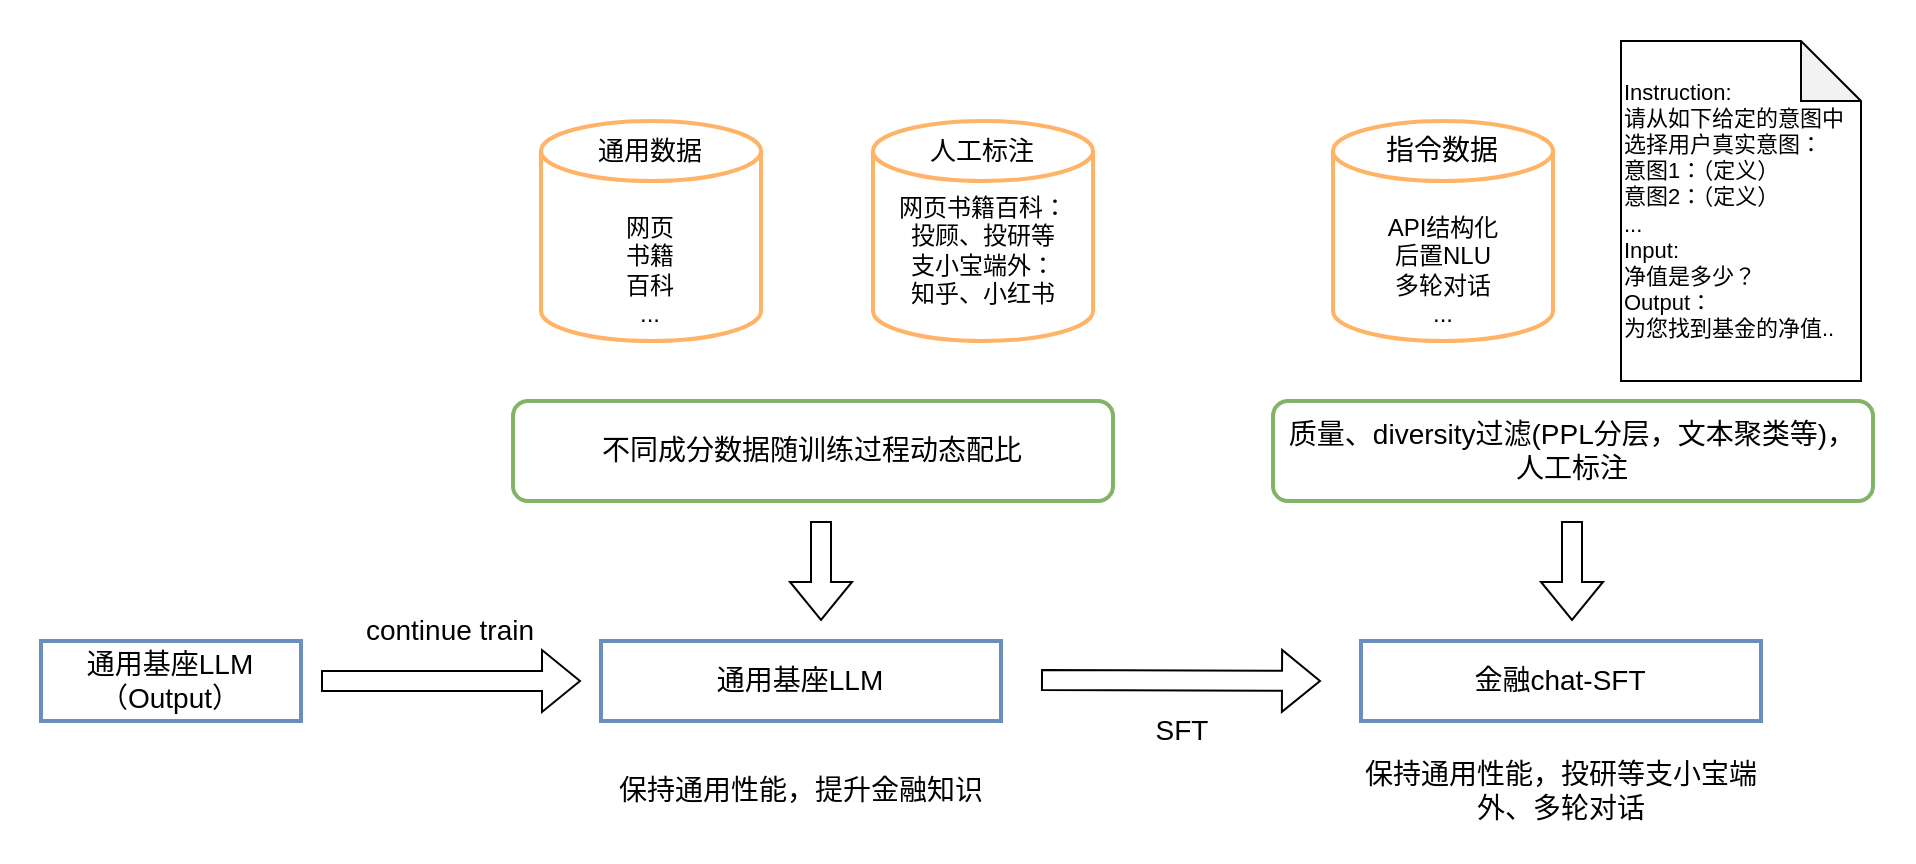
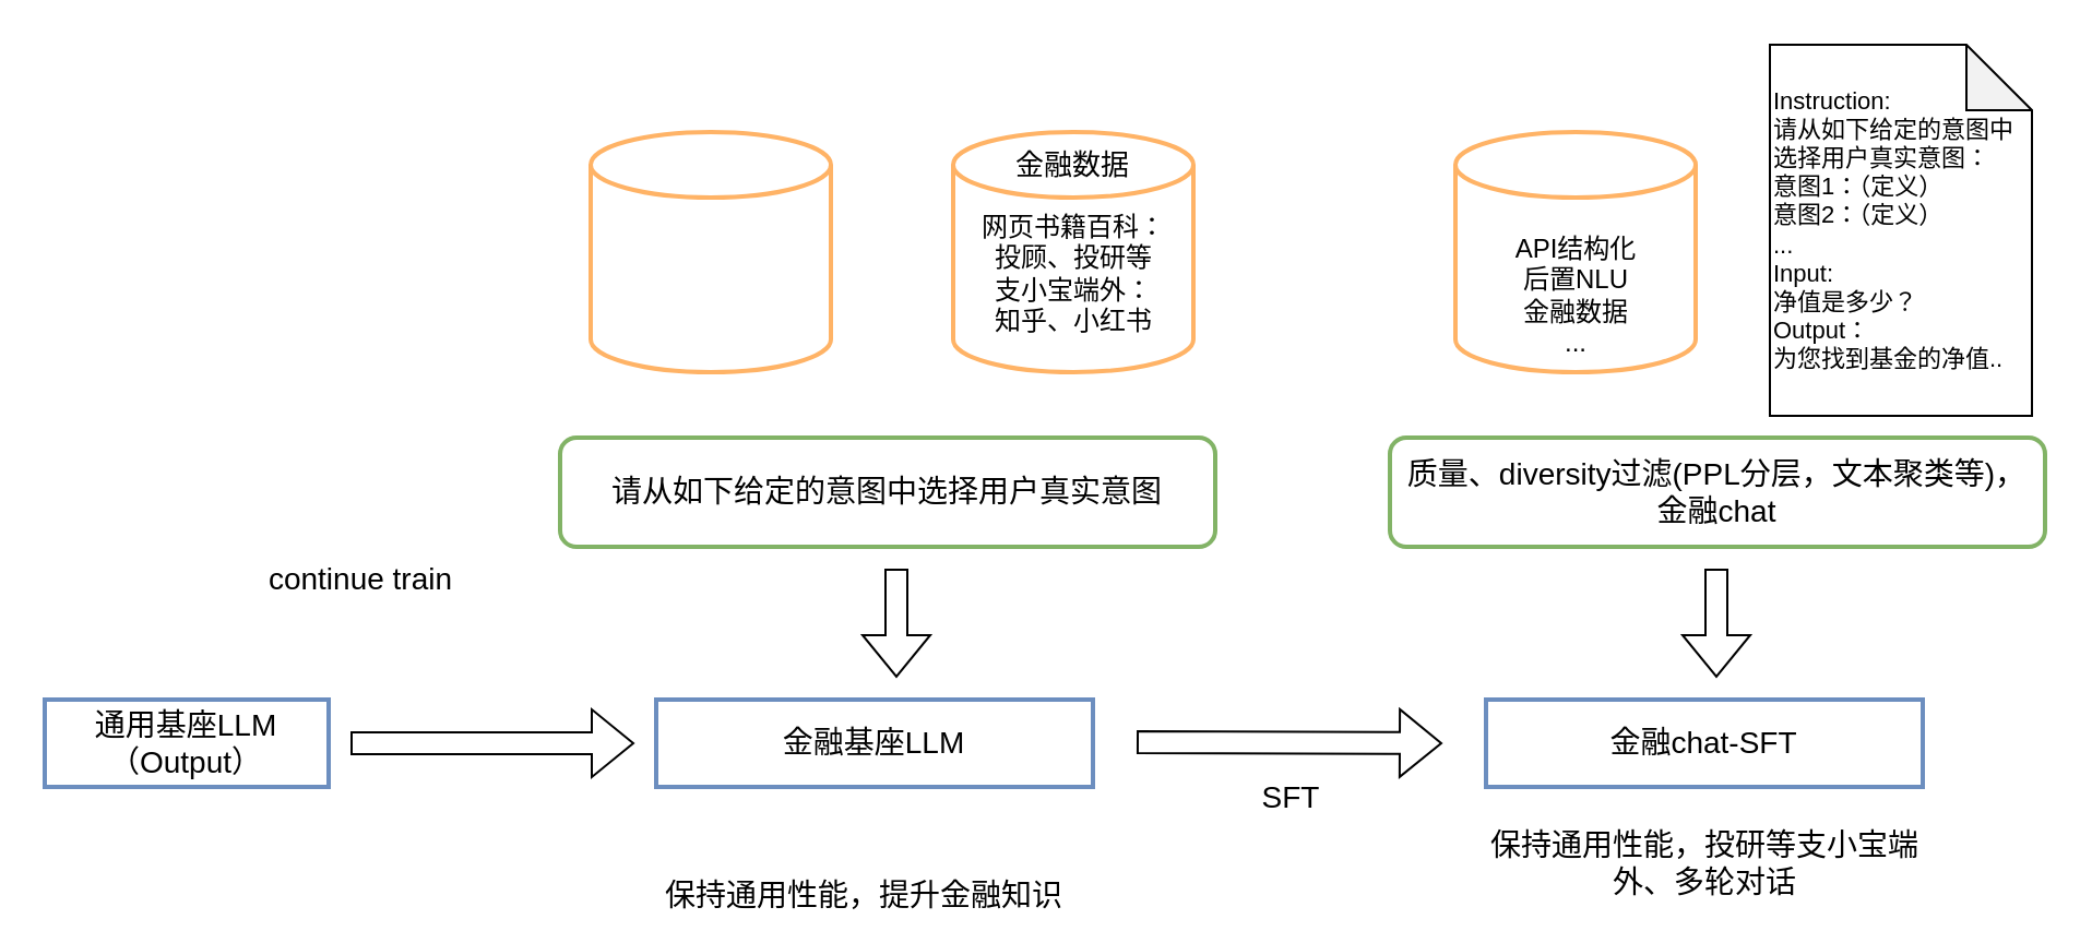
- <mxCell id="3" value="通用数据" style="text;html=1;strokeColor=none;fillColor=none;align=center;verticalAlign=middle;whiteSpace=wrap;rounded=0;fontSize=13;" vertex="1" parent="1"><mxGeometry x="295" y="60" width="60" height="30" as="geometry" /></mxCell>
- <mxCell id="6" value="人工标注" style="text;html=1;strokeColor=none;fillColor=none;align=center;verticalAlign=middle;whiteSpace=wrap;rounded=0;fontSize=13;" vertex="1" parent="1"><mxGeometry x="461" y="60" width="60" height="30" as="geometry" /></mxCell>
+ <mxCell id="6" value="金融数据" style="text;html=1;strokeColor=none;fillColor=none;align=center;verticalAlign=middle;whiteSpace=wrap;rounded=0;fontSize=13;" vertex="1" parent="1"><mxGeometry x="461" y="60" width="60" height="30" as="geometry" /></mxCell>
- <mxCell id="12" value="指令数据" style="text;html=1;strokeColor=none;fillColor=none;align=center;verticalAlign=middle;whiteSpace=wrap;rounded=0;fontSize=14;" vertex="1" parent="1"><mxGeometry x="691" y="60" width="60" height="30" as="geometry" /></mxCell>
- <mxCell id="4" value="网页&lt;br style=&quot;font-size: 12px;&quot;&gt;书籍&lt;br style=&quot;font-size: 12px;&quot;&gt;百科&lt;br style=&quot;font-size: 12px;&quot;&gt;..." style="text;html=1;strokeColor=none;fillColor=none;align=center;verticalAlign=middle;whiteSpace=wrap;rounded=0;fontSize=12;" vertex="1" parent="1"><mxGeometry x="295" y="100" width="60" height="70" as="geometry" /></mxCell>
- <mxCell id="13" value="API结构化&lt;br style=&quot;font-size: 12px;&quot;&gt;后置NLU&lt;br style=&quot;font-size: 12px;&quot;&gt;多轮对话&lt;br style=&quot;font-size: 12px;&quot;&gt;..." style="text;html=1;strokeColor=none;fillColor=none;align=center;verticalAlign=middle;whiteSpace=wrap;rounded=0;fontSize=12;" vertex="1" parent="1"><mxGeometry x="673.5" y="100" width="95" height="70" as="geometry" /></mxCell>
+ <mxCell id="13" value="API结构化&lt;br style=&quot;font-size: 12px;&quot;&gt;后置NLU&lt;br style=&quot;font-size: 12px;&quot;&gt;金融数据&lt;br style=&quot;font-size: 12px;&quot;&gt;..." style="text;html=1;strokeColor=none;fillColor=none;align=center;verticalAlign=middle;whiteSpace=wrap;rounded=0;fontSize=12;" vertex="1" parent="1"><mxGeometry x="673.5" y="100" width="95" height="70" as="geometry" /></mxCell>
- <mxCell id="8" value="不同成分数据随训练过程动态配比" style="rounded=1;whiteSpace=wrap;html=1;fontSize=14;fillColor=none;strokeColor=#82b366;strokeWidth=2;" vertex="1" parent="1"><mxGeometry x="256" y="200" width="300" height="50" as="geometry" /></mxCell>
+ <mxCell id="8" value="请从如下给定的意图中选择用户真实意图" style="rounded=1;whiteSpace=wrap;html=1;fontSize=14;fillColor=none;strokeColor=#82b366;strokeWidth=2;" vertex="1" parent="1"><mxGeometry x="256" y="200" width="300" height="50" as="geometry" /></mxCell>
- <mxCell id="16" value="质量、diversity过滤(PPL分层，文本聚类等)，&lt;br&gt;人工标注" style="rounded=1;whiteSpace=wrap;html=1;fontSize=14;fillColor=none;strokeColor=#82b366;strokeWidth=2;" vertex="1" parent="1"><mxGeometry x="636" y="200" width="300" height="50" as="geometry" /></mxCell>
+ <mxCell id="16" value="质量、diversity过滤(PPL分层，文本聚类等)，&lt;br&gt;金融chat" style="rounded=1;whiteSpace=wrap;html=1;fontSize=14;fillColor=none;strokeColor=#82b366;strokeWidth=2;" vertex="1" parent="1"><mxGeometry x="636" y="200" width="300" height="50" as="geometry" /></mxCell>
- <mxCell id="21" value="&lt;font style=&quot;font-size: 14px;&quot;&gt;continue train&lt;/font&gt;" style="text;html=1;strokeColor=none;fillColor=none;align=center;verticalAlign=middle;whiteSpace=wrap;rounded=0;" vertex="1" parent="1"><mxGeometry x="180" y="300" width="90" height="30" as="geometry" /></mxCell>
+ <mxCell id="21" value="&lt;font style=&quot;font-size: 14px;&quot;&gt;continue train&lt;/font&gt;" style="text;html=1;strokeColor=none;fillColor=none;align=center;verticalAlign=middle;whiteSpace=wrap;rounded=0;" vertex="1" parent="1"><mxGeometry x="120" y="250" width="90" height="30" as="geometry" /></mxCell>
- <mxCell id="9" value="通用基座LLM" style="rounded=0;whiteSpace=wrap;html=1;strokeColor=#6c8ebf;strokeWidth=2;fillColor=none;fontSize=14;" vertex="1" parent="1"><mxGeometry x="300" y="320" width="200" height="40" as="geometry" /></mxCell>
+ <mxCell id="9" value="金融基座LLM" style="rounded=0;whiteSpace=wrap;html=1;strokeColor=#6c8ebf;strokeWidth=2;fillColor=none;fontSize=14;" vertex="1" parent="1"><mxGeometry x="300" y="320" width="200" height="40" as="geometry" /></mxCell>
- <mxCell id="14" value="保持通用性能，提升金融知识" style="text;html=1;strokeColor=none;fillColor=none;align=center;verticalAlign=middle;whiteSpace=wrap;rounded=0;fontSize=14;" vertex="1" parent="1"><mxGeometry x="292.5" y="380" width="215" height="30" as="geometry" /></mxCell>
+ <mxCell id="14" value="保持通用性能，提升金融知识" style="text;html=1;strokeColor=none;fillColor=none;align=center;verticalAlign=middle;whiteSpace=wrap;rounded=0;fontSize=14;" vertex="1" parent="1"><mxGeometry x="287.5" y="395" width="215" height="30" as="geometry" /></mxCell>
